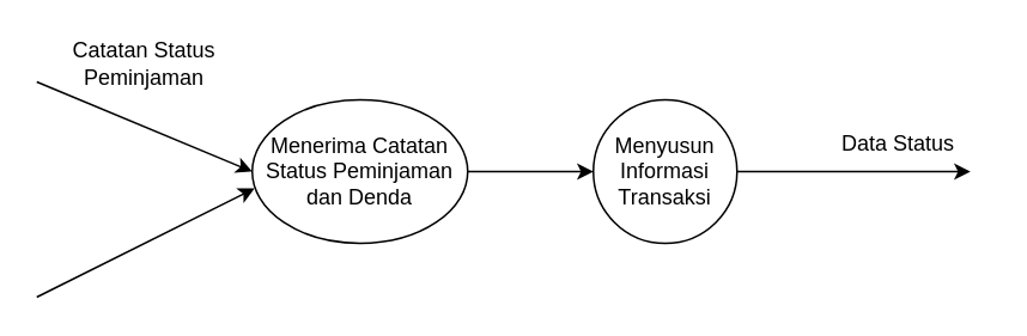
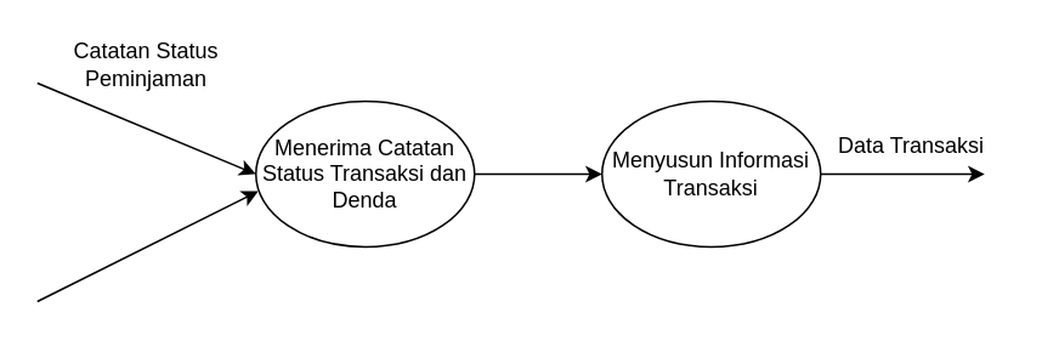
- <mxCell id="9" value="Data Status" style="text;html=1;align=center;verticalAlign=middle;whiteSpace=wrap;rounded=0;" vertex="1" parent="1"><mxGeometry x="450" y="65" width="100" height="30" as="geometry" /></mxCell>
+ <mxCell id="9" value="Data Transaksi" style="text;html=1;align=center;verticalAlign=middle;whiteSpace=wrap;rounded=0;" vertex="1" parent="1"><mxGeometry x="450" y="65" width="100" height="30" as="geometry" /></mxCell>
- <mxCell id="3" value="Menerima Catatan Status Peminjaman dan Denda" style="ellipse;whiteSpace=wrap;html=1;" vertex="1" parent="1"><mxGeometry x="140" y="55" width="120" height="80" as="geometry" /></mxCell>
+ <mxCell id="3" value="Menerima Catatan Status Transaksi dan Denda" style="ellipse;whiteSpace=wrap;html=1;" vertex="1" parent="1"><mxGeometry x="140" y="55" width="120" height="80" as="geometry" /></mxCell>
- <mxCell id="8" value="Menyusun Informasi Transaksi" style="ellipse;whiteSpace=wrap;html=1;" vertex="1" parent="1"><mxGeometry x="330" y="55" width="80" height="80" as="geometry" /></mxCell>
+ <mxCell id="8" value="Menyusun Informasi Transaksi" style="ellipse;whiteSpace=wrap;html=1;" vertex="1" parent="1"><mxGeometry x="330" y="55" width="120" height="80" as="geometry" /></mxCell>
